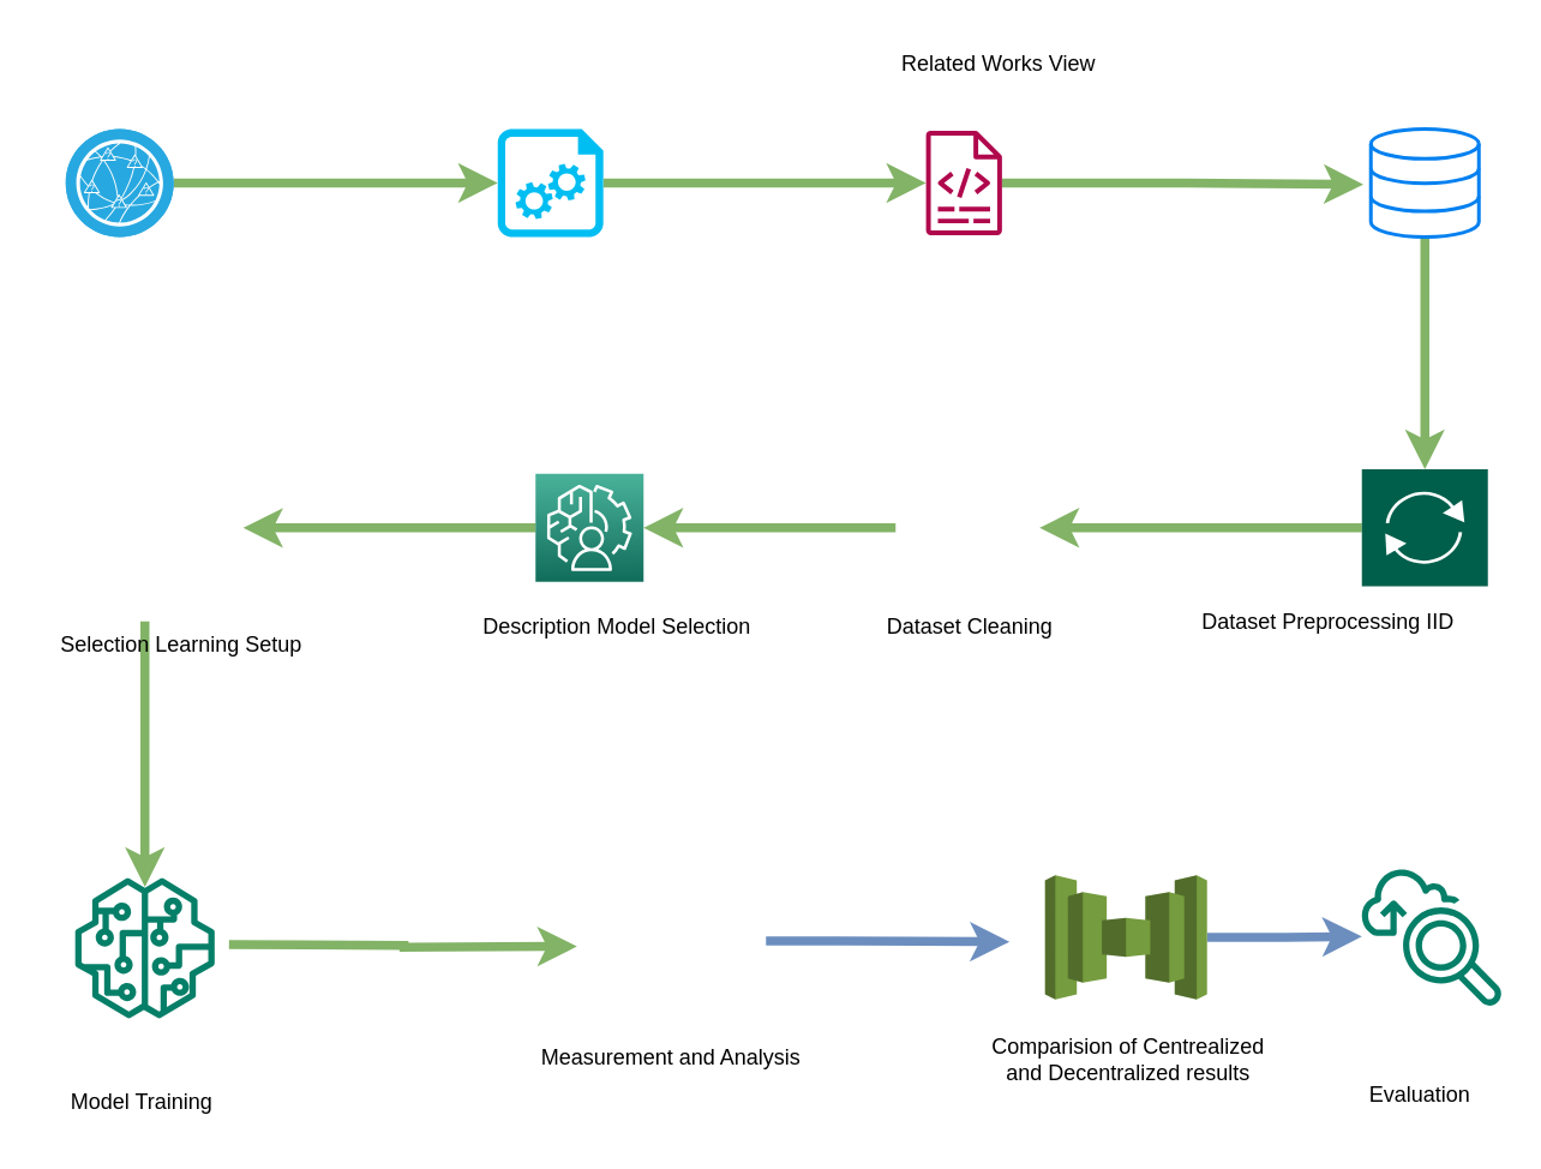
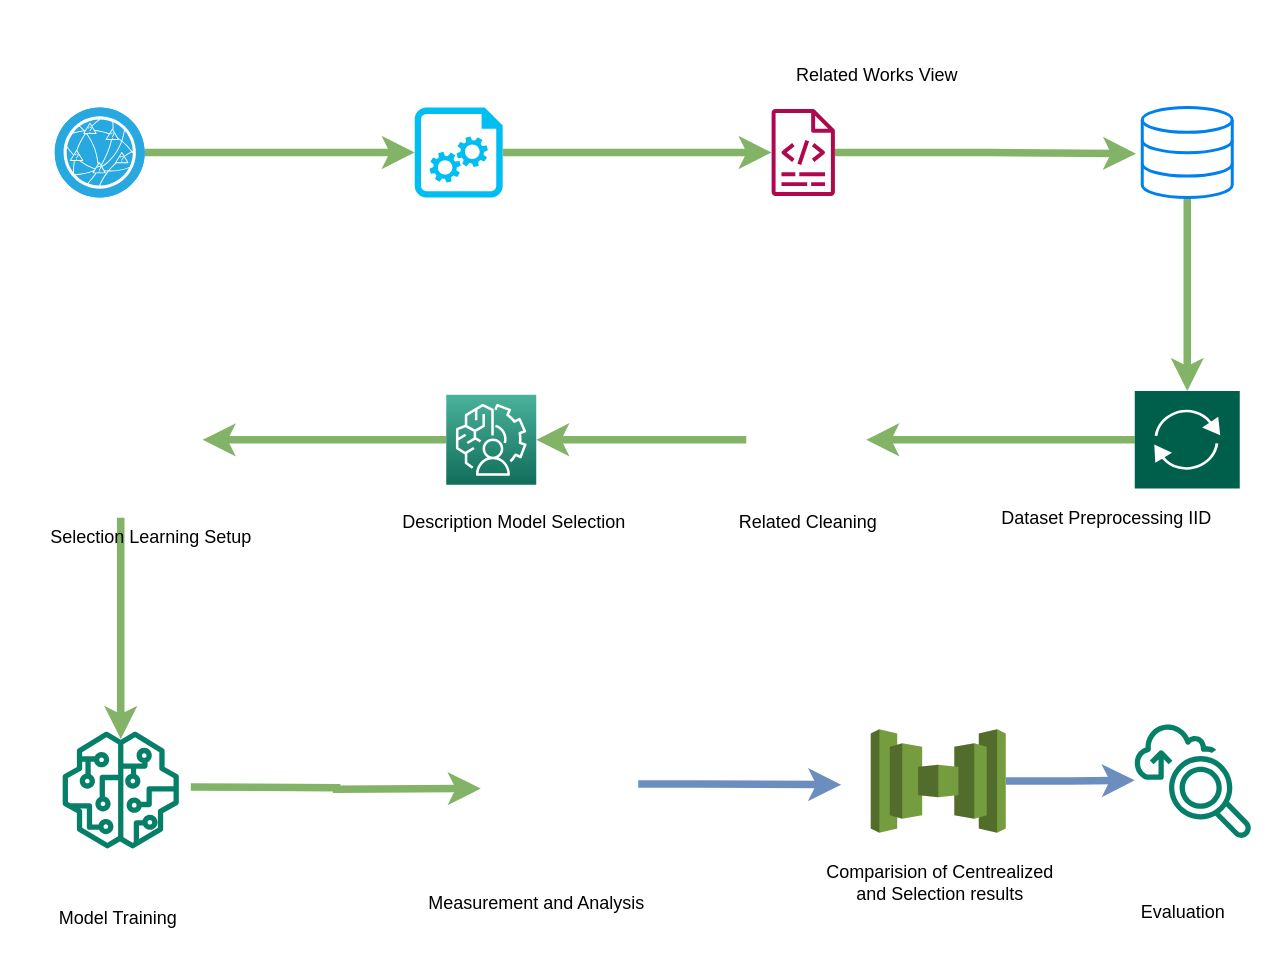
- <mxCell id="5" value="Related Works View" style="text;html=1;align=center;verticalAlign=middle;resizable=0;points=[];autosize=1;strokeColor=none;fillColor=none;" vertex="1" parent="1"><mxGeometry x="489" y="20" width="130" height="30" as="geometry" /></mxCell>
+ <mxCell id="5" value="Related Works View" style="text;html=1;align=center;verticalAlign=middle;resizable=0;points=[];autosize=1;strokeColor=none;fillColor=none;" vertex="1" parent="1"><mxGeometry x="519" y="35" width="130" height="30" as="geometry" /></mxCell>
- <mxCell id="13" value="Dataset Cleaning" style="text;html=1;align=center;verticalAlign=middle;resizable=0;points=[];autosize=1;strokeColor=none;fillColor=none;" vertex="1" parent="1"><mxGeometry x="478" y="333" width="120" height="30" as="geometry" /></mxCell>
+ <mxCell id="13" value="Related Cleaning" style="text;html=1;align=center;verticalAlign=middle;resizable=0;points=[];autosize=1;strokeColor=none;fillColor=none;" vertex="1" parent="1"><mxGeometry x="478" y="333" width="120" height="30" as="geometry" /></mxCell>
- <mxCell id="24" value="Measurement and Analysis" style="text;html=1;align=center;verticalAlign=middle;resizable=0;points=[];autosize=1;strokeColor=none;fillColor=none;" vertex="1" parent="1"><mxGeometry x="287" y="572" width="170" height="30" as="geometry" /></mxCell>
+ <mxCell id="24" value="Measurement and Analysis" style="text;html=1;align=center;verticalAlign=middle;resizable=0;points=[];autosize=1;strokeColor=none;fillColor=none;" vertex="1" parent="1"><mxGeometry x="272" y="587" width="170" height="30" as="geometry" /></mxCell>
- <mxCell id="30" value="Comparision of Centrealized &lt;br&gt;and Decentralized results" style="text;html=1;align=center;verticalAlign=middle;resizable=0;points=[];autosize=1;strokeColor=none;fillColor=none;" vertex="1" parent="1"><mxGeometry x="541" y="568" width="170" height="40" as="geometry" /></mxCell>
+ <mxCell id="30" value="Comparision of Centrealized &lt;br&gt;and Selection results" style="text;html=1;align=center;verticalAlign=middle;resizable=0;points=[];autosize=1;strokeColor=none;fillColor=none;" vertex="1" parent="1"><mxGeometry x="541" y="568" width="170" height="40" as="geometry" /></mxCell>
